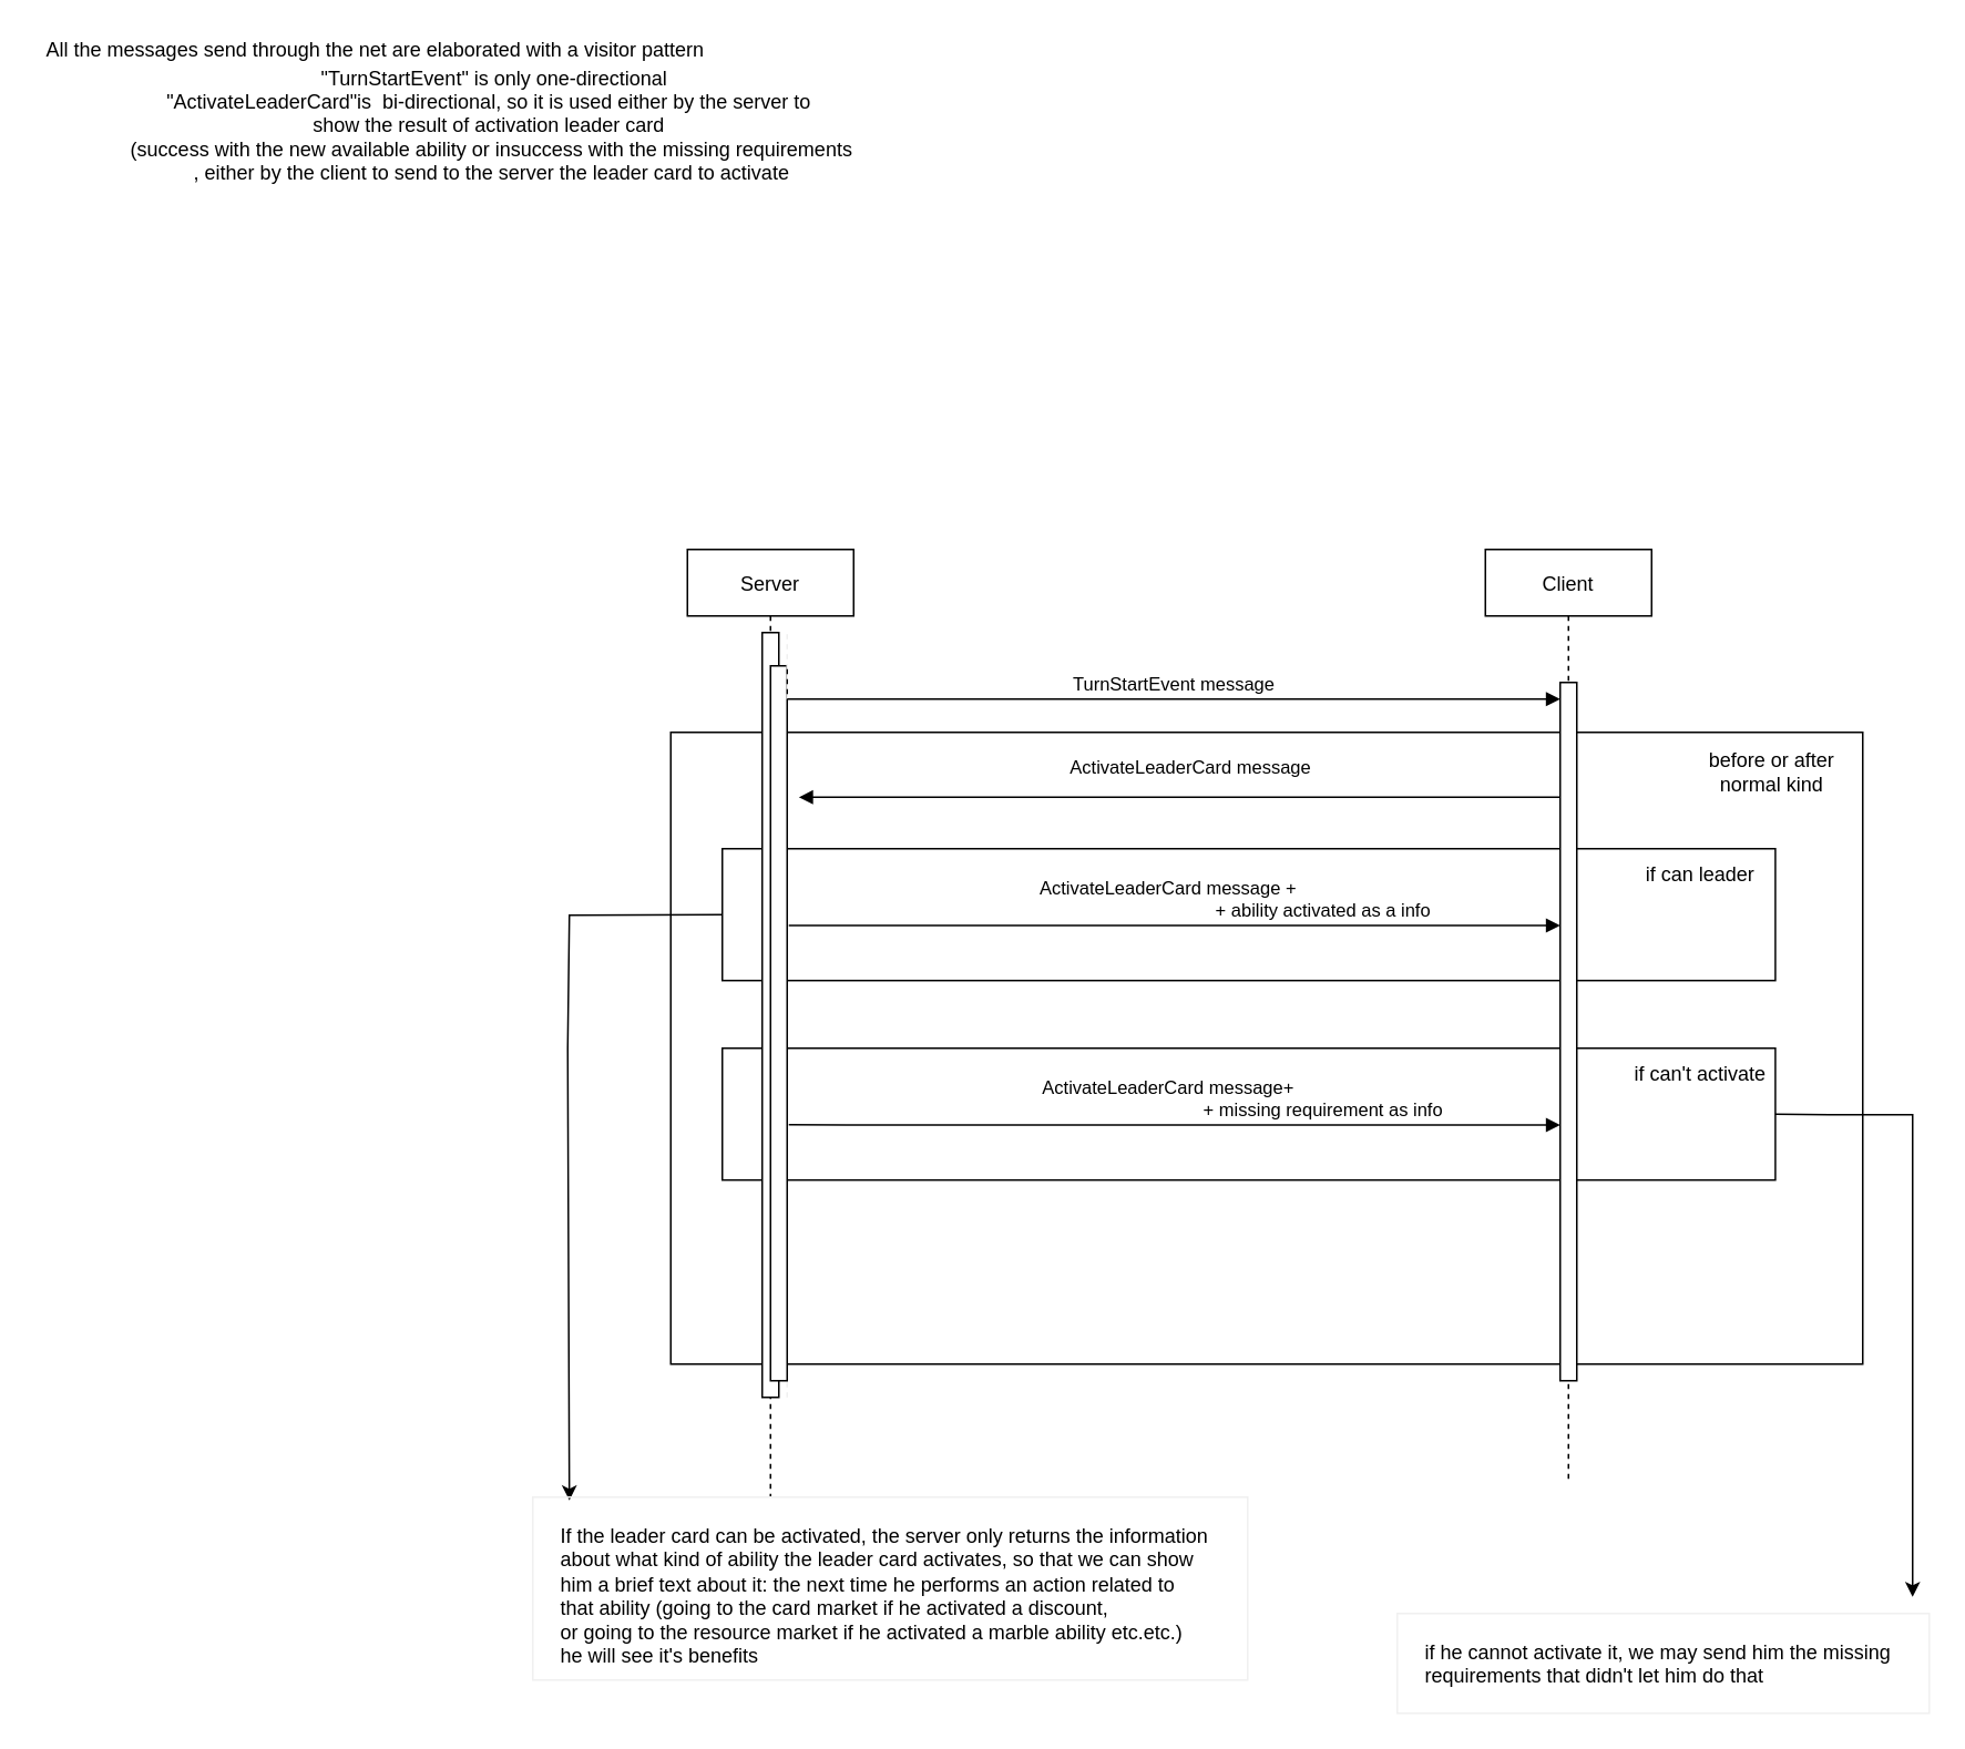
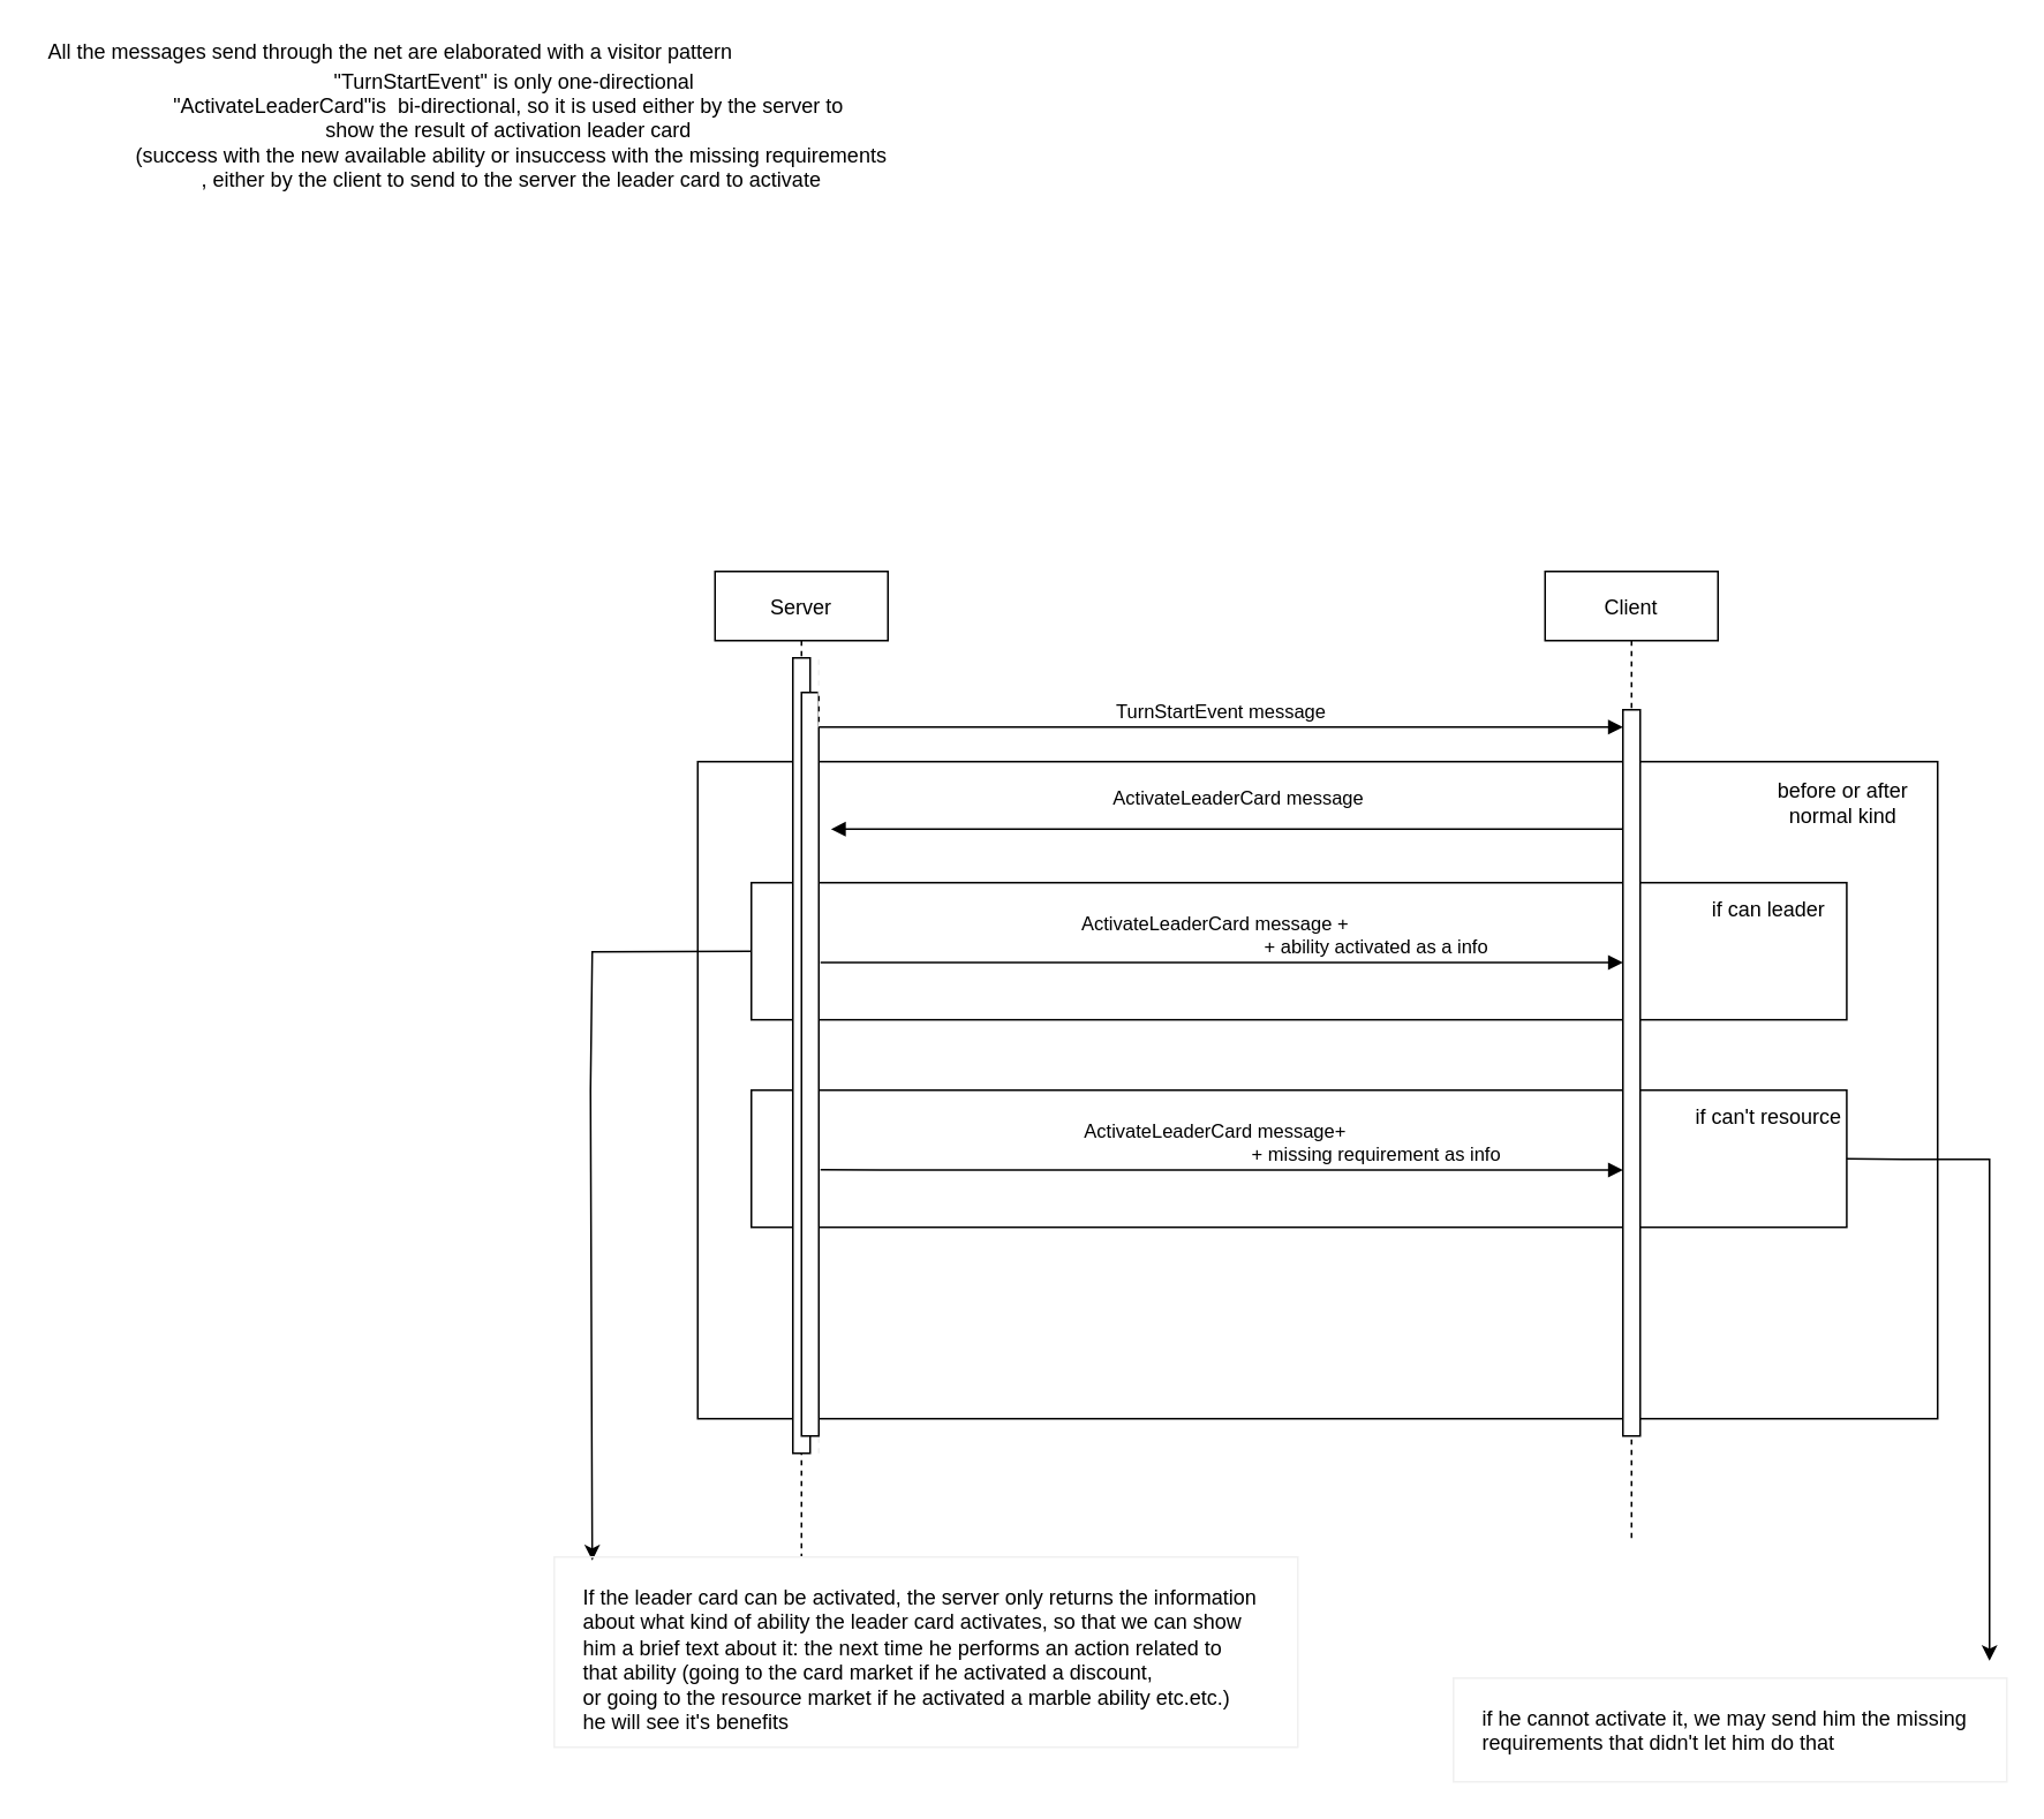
- <mxCell id="10" value="if can't activate" style="text;html=1;align=center;verticalAlign=middle;resizable=0;points=[];autosize=1;strokeColor=none;snapToPoint=0;container=0;" vertex="1" parent="9"><mxGeometry x="543.439" y="6.131" width="90" height="20" as="geometry" /></mxCell>
+ <mxCell id="10" value="if can't resource" style="text;html=1;align=center;verticalAlign=middle;resizable=0;points=[];autosize=1;strokeColor=none;snapToPoint=0;container=0;" vertex="1" parent="9"><mxGeometry x="543.439" y="6.131" width="90" height="20" as="geometry" /></mxCell>
